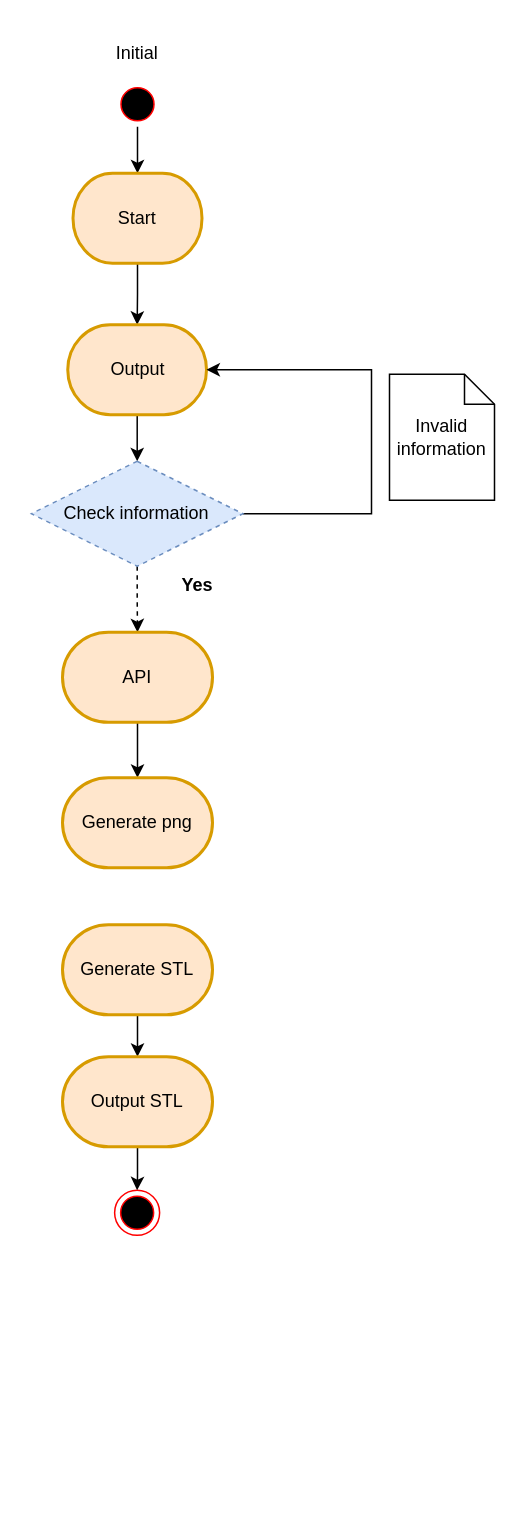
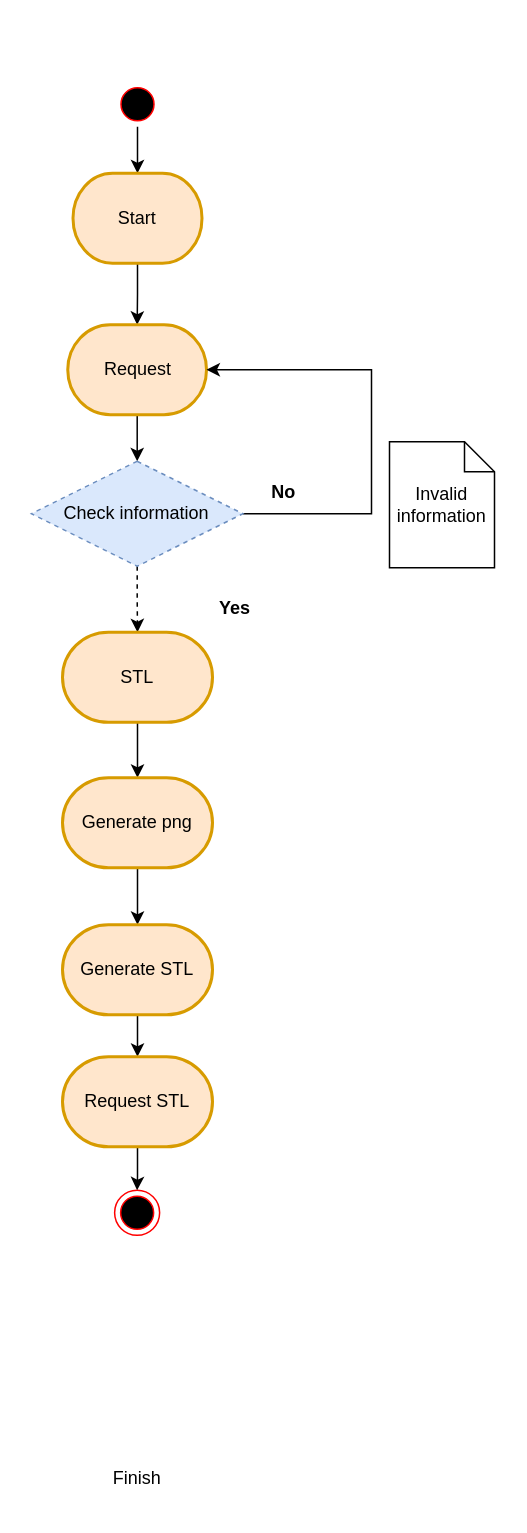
- <mxCell id="19" value="Initial" style="text;html=1;strokeColor=none;fillColor=none;align=center;verticalAlign=middle;whiteSpace=wrap;rounded=0;" parent="1" vertex="1"><mxGeometry x="60.75" y="20" width="60" height="30" as="geometry" /></mxCell>
- <mxCell id="7" value="Output" style="strokeWidth=2;html=1;shape=mxgraph.flowchart.terminator;whiteSpace=wrap;fillColor=#ffe6cc;strokeColor=#d79b00;" parent="1" vertex="1"><mxGeometry x="44.5" y="216" width="92.5" height="60" as="geometry" /></mxCell>
+ <mxCell id="7" value="Request" style="strokeWidth=2;html=1;shape=mxgraph.flowchart.terminator;whiteSpace=wrap;fillColor=#ffe6cc;strokeColor=#d79b00;" parent="1" vertex="1"><mxGeometry x="44.5" y="216" width="92.5" height="60" as="geometry" /></mxCell>
- <mxCell id="11" value="Invalid information" style="shape=note;size=20;whiteSpace=wrap;html=1;" parent="1" vertex="1"><mxGeometry x="259" y="249" width="70" height="84" as="geometry" /></mxCell>
+ <mxCell id="11" value="Invalid information" style="shape=note;size=20;whiteSpace=wrap;html=1;" parent="1" vertex="1"><mxGeometry x="259" y="294" width="70" height="84" as="geometry" /></mxCell>
+ <mxCell id="18" value="No" style="text;align=center;fontStyle=1;verticalAlign=middle;spacingLeft=3;spacingRight=3;strokeColor=none;rotatable=0;points=[[0,0.5],[1,0.5]];portConstraint=eastwest;fillColor=#FFFFFF;" parent="1" vertex="1"><mxGeometry x="161.25" y="317" width="54.75" height="20" as="geometry" /></mxCell>
- <mxCell id="17" value="Yes" style="text;align=center;fontStyle=1;verticalAlign=middle;spacingLeft=3;spacingRight=3;strokeColor=none;rotatable=0;points=[[0,0.5],[1,0.5]];portConstraint=eastwest;fillColor=#FFFFFF;" parent="1" vertex="1"><mxGeometry x="101.25" y="379" width="60" height="20" as="geometry" /></mxCell>
+ <mxCell id="17" value="Yes" style="text;align=center;fontStyle=1;verticalAlign=middle;spacingLeft=3;spacingRight=3;strokeColor=none;rotatable=0;points=[[0,0.5],[1,0.5]];portConstraint=eastwest;fillColor=#FFFFFF;" parent="1" vertex="1"><mxGeometry x="126.25" y="394" width="60" height="20" as="geometry" /></mxCell>
- <mxCell id="13" value="API" style="strokeWidth=2;html=1;shape=mxgraph.flowchart.terminator;whiteSpace=wrap;fillColor=#ffe6cc;strokeColor=#d79b00;" parent="1" vertex="1"><mxGeometry x="41" y="421" width="100" height="60" as="geometry" /></mxCell>
+ <mxCell id="13" value="STL" style="strokeWidth=2;html=1;shape=mxgraph.flowchart.terminator;whiteSpace=wrap;fillColor=#ffe6cc;strokeColor=#d79b00;" parent="1" vertex="1"><mxGeometry x="41" y="421" width="100" height="60" as="geometry" /></mxCell>
+ <mxCell id="14" value="" style="edgeStyle=orthogonalEdgeStyle;rounded=0;orthogonalLoop=1;jettySize=auto;html=1;" edge="1" parent="1" source="15" target="22"><mxGeometry relative="1" as="geometry" /></mxCell>
- <mxCell id="24" value="Output STL" style="strokeWidth=2;html=1;shape=mxgraph.flowchart.terminator;whiteSpace=wrap;fillColor=#ffe6cc;strokeColor=#d79b00;" vertex="1" parent="1"><mxGeometry x="41" y="704" width="100" height="60" as="geometry" /></mxCell>
+ <mxCell id="24" value="Request STL" style="strokeWidth=2;html=1;shape=mxgraph.flowchart.terminator;whiteSpace=wrap;fillColor=#ffe6cc;strokeColor=#d79b00;" vertex="1" parent="1"><mxGeometry x="41" y="704" width="100" height="60" as="geometry" /></mxCell>
+ <mxCell id="20" value="Finish" style="text;html=1;strokeColor=none;fillColor=none;align=center;verticalAlign=middle;whiteSpace=wrap;rounded=0;" parent="1" vertex="1"><mxGeometry x="61" y="970" width="60" height="30" as="geometry" /></mxCell>
